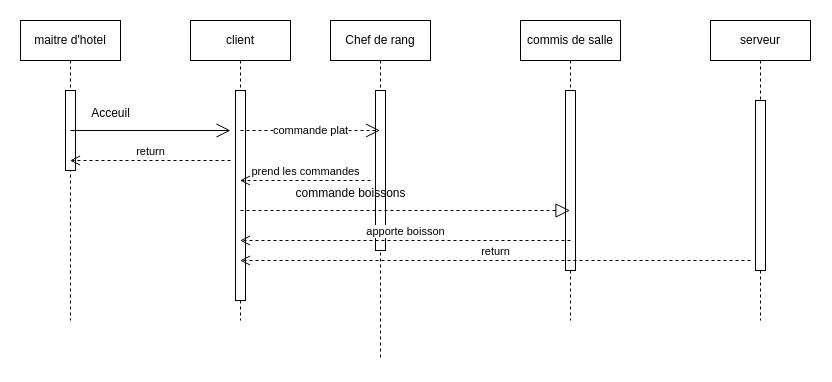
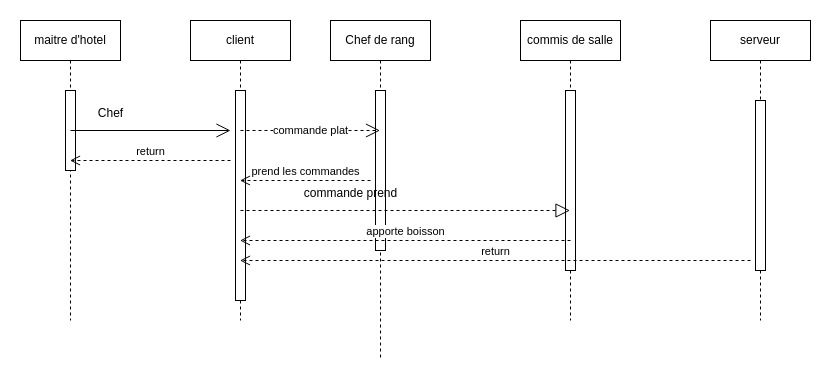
- <mxCell id="13" value="Acceuil" style="text;html=1;align=center;verticalAlign=middle;resizable=0;points=[];autosize=1;strokeColor=none;fillColor=none;" vertex="1" parent="1"><mxGeometry x="80" y="98" width="60" height="30" as="geometry" /></mxCell>
+ <mxCell id="13" value="Chef" style="text;html=1;align=center;verticalAlign=middle;resizable=0;points=[];autosize=1;strokeColor=none;fillColor=none;" vertex="1" parent="1"><mxGeometry x="80" y="98" width="60" height="30" as="geometry" /></mxCell>
- <mxCell id="18" value="commande boissons" style="text;html=1;align=center;verticalAlign=middle;resizable=0;points=[];autosize=1;strokeColor=none;fillColor=none;" vertex="1" parent="1"><mxGeometry x="285" y="178" width="130" height="30" as="geometry" /></mxCell>
+ <mxCell id="18" value="commande prend" style="text;html=1;align=center;verticalAlign=middle;resizable=0;points=[];autosize=1;strokeColor=none;fillColor=none;" vertex="1" parent="1"><mxGeometry x="285" y="178" width="130" height="30" as="geometry" /></mxCell>
